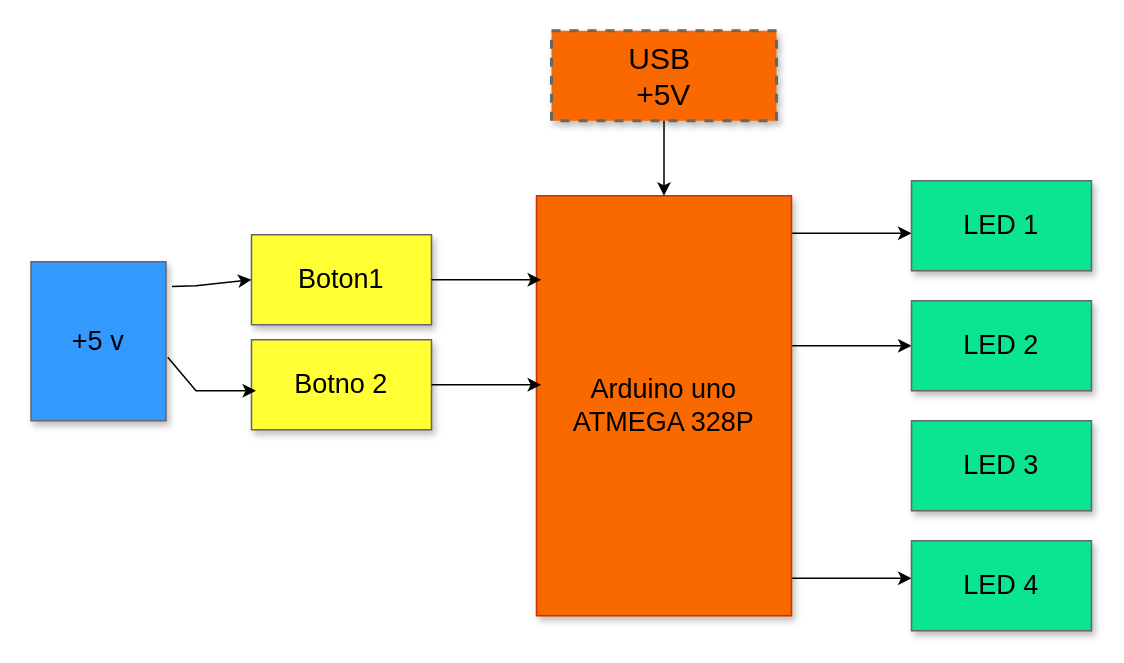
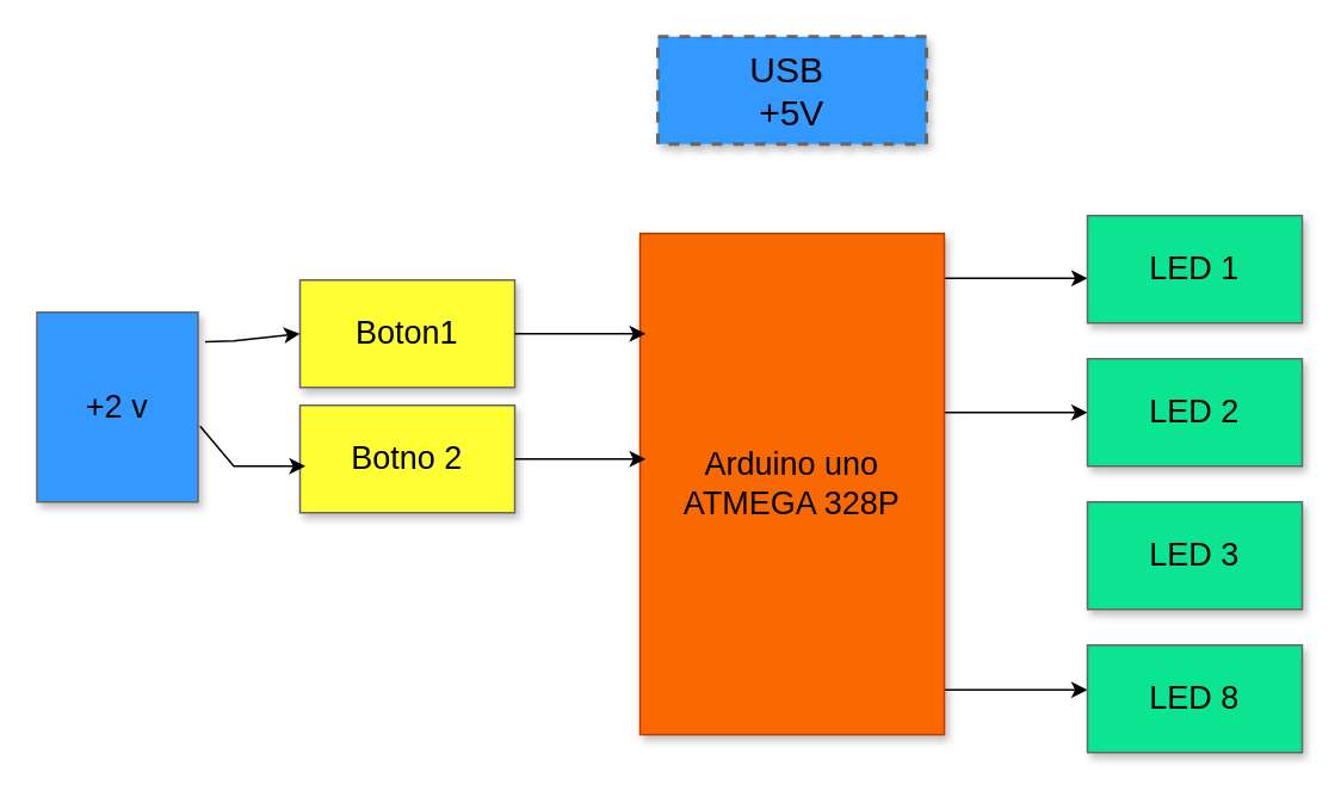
- <mxCell id="2" value="USB&amp;nbsp;&lt;br&gt;+5V" style="whiteSpace=wrap;html=1;shadow=1;fontSize=20;fillColor=#fa6800;strokeColor=#666666;strokeWidth=2;dashed=1;" parent="1" vertex="1"><mxGeometry x="367" y="20" width="150" height="60" as="geometry" /></mxCell>
+ <mxCell id="2" value="USB&amp;nbsp;&lt;br&gt;+5V" style="whiteSpace=wrap;html=1;shadow=1;fontSize=20;fillColor=#3399FF;strokeColor=#666666;strokeWidth=2;dashed=1;" parent="1" vertex="1"><mxGeometry x="367" y="20" width="150" height="60" as="geometry" /></mxCell>
- <mxCell id="18" value="" style="endArrow=classic;html=1;rounded=0;exitX=0.5;exitY=1;exitDx=0;exitDy=0;entryX=0.5;entryY=0;entryDx=0;entryDy=0;" edge="1" parent="1" source="2" target="6"><mxGeometry width="50" height="50" relative="1" as="geometry"><mxPoint x="430" y="256" as="sourcePoint" /><mxPoint x="480" y="206" as="targetPoint" /></mxGeometry></mxCell>
- <mxCell id="12" value="+5 v" style="whiteSpace=wrap;html=1;shadow=1;fontSize=18;fillColor=#3399FF;strokeColor=#666666;" parent="1" vertex="1"><mxGeometry x="20" y="174" width="90" height="106" as="geometry" /></mxCell>
+ <mxCell id="12" value="+2 v" style="whiteSpace=wrap;html=1;shadow=1;fontSize=18;fillColor=#3399FF;strokeColor=#666666;" parent="1" vertex="1"><mxGeometry x="20" y="174" width="90" height="106" as="geometry" /></mxCell>
- <mxCell id="10" value="LED 4" style="whiteSpace=wrap;html=1;shadow=1;fontSize=18;fillColor=#0BE591;strokeColor=#666666;" parent="1" vertex="1"><mxGeometry x="607" y="360" width="120" height="60" as="geometry" /></mxCell>
+ <mxCell id="10" value="LED 8" style="whiteSpace=wrap;html=1;shadow=1;fontSize=18;fillColor=#0BE591;strokeColor=#666666;" parent="1" vertex="1"><mxGeometry x="607" y="360" width="120" height="60" as="geometry" /></mxCell>
